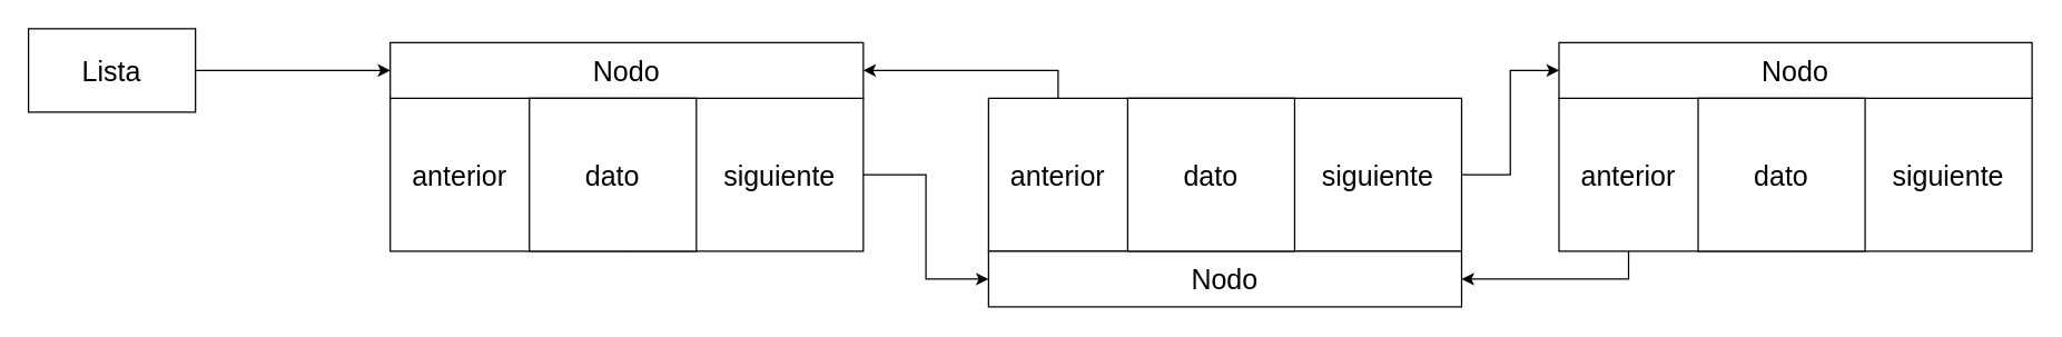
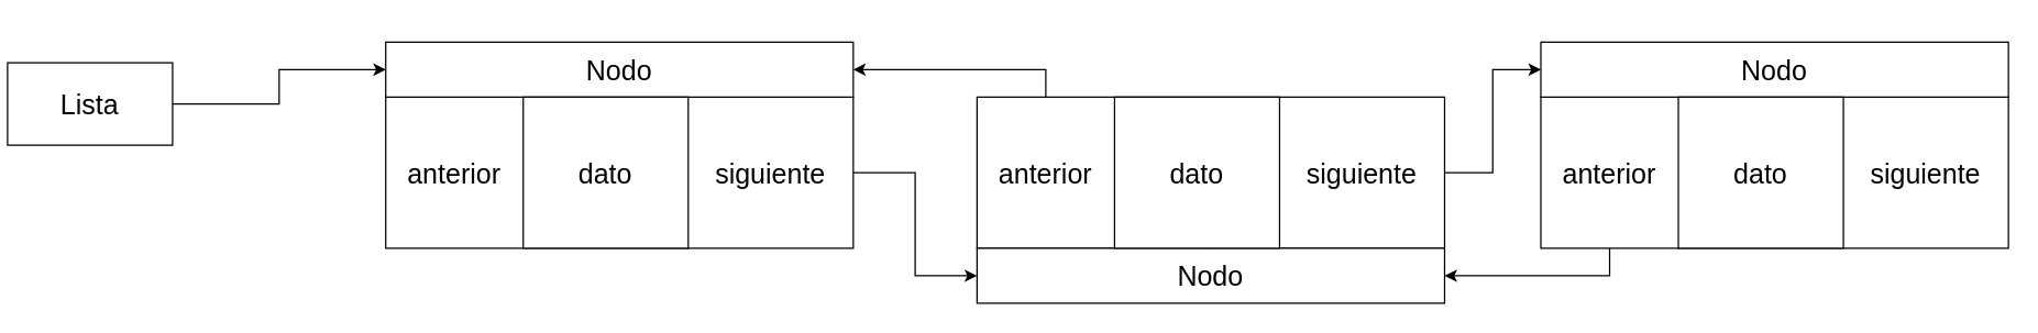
- <mxCell id="3" value="&lt;span style=&quot;font-size: 20px;&quot;&gt;Lista&lt;/span&gt;" style="rounded=0;whiteSpace=wrap;html=1;" vertex="1" parent="1"><mxGeometry x="20" y="20" width="120" height="60" as="geometry" /></mxCell>
+ <mxCell id="3" value="&lt;span style=&quot;font-size: 20px;&quot;&gt;Lista&lt;/span&gt;" style="rounded=0;whiteSpace=wrap;html=1;" vertex="1" parent="1"><mxGeometry x="5" y="45" width="120" height="60" as="geometry" /></mxCell>
